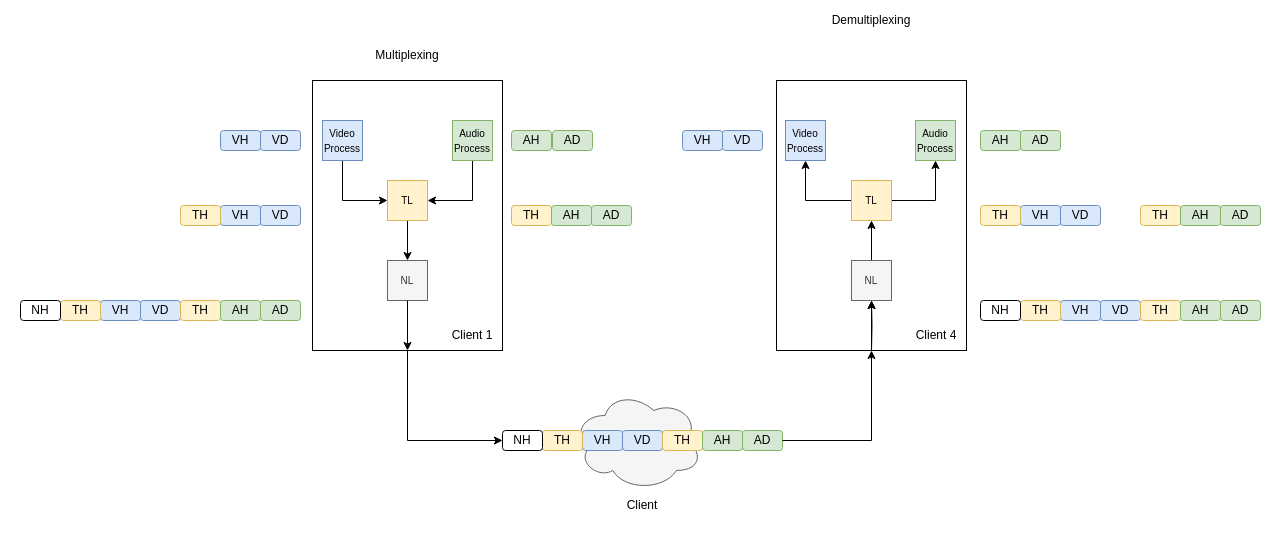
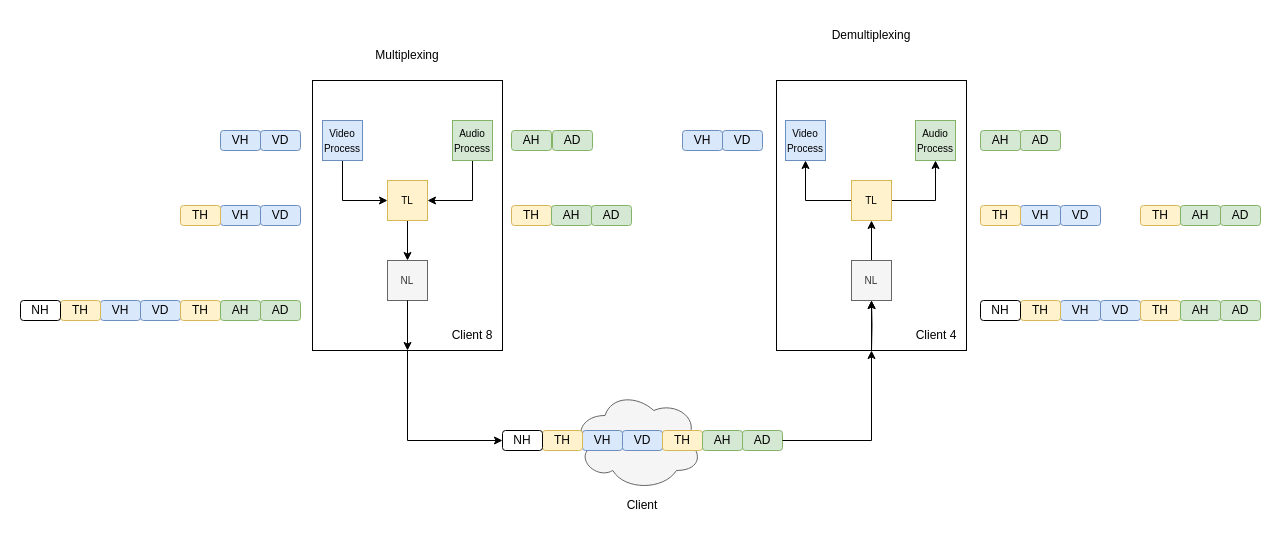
- <mxCell id="67" value="Demultiplexing" style="text;html=1;align=center;verticalAlign=middle;whiteSpace=wrap;rounded=0;" vertex="1" parent="1"><mxGeometry x="776" y="5" width="190" height="30" as="geometry" /></mxCell>
+ <mxCell id="67" value="Demultiplexing" style="text;html=1;align=center;verticalAlign=middle;whiteSpace=wrap;rounded=0;" vertex="1" parent="1"><mxGeometry x="776" y="20" width="190" height="30" as="geometry" /></mxCell>
- <mxCell id="5" value="Client 1" style="text;html=1;align=center;verticalAlign=middle;whiteSpace=wrap;rounded=0;" parent="1" vertex="1"><mxGeometry x="442" y="320" width="60" height="30" as="geometry" /></mxCell>
+ <mxCell id="5" value="Client 8" style="text;html=1;align=center;verticalAlign=middle;whiteSpace=wrap;rounded=0;" parent="1" vertex="1"><mxGeometry x="442" y="320" width="60" height="30" as="geometry" /></mxCell>
